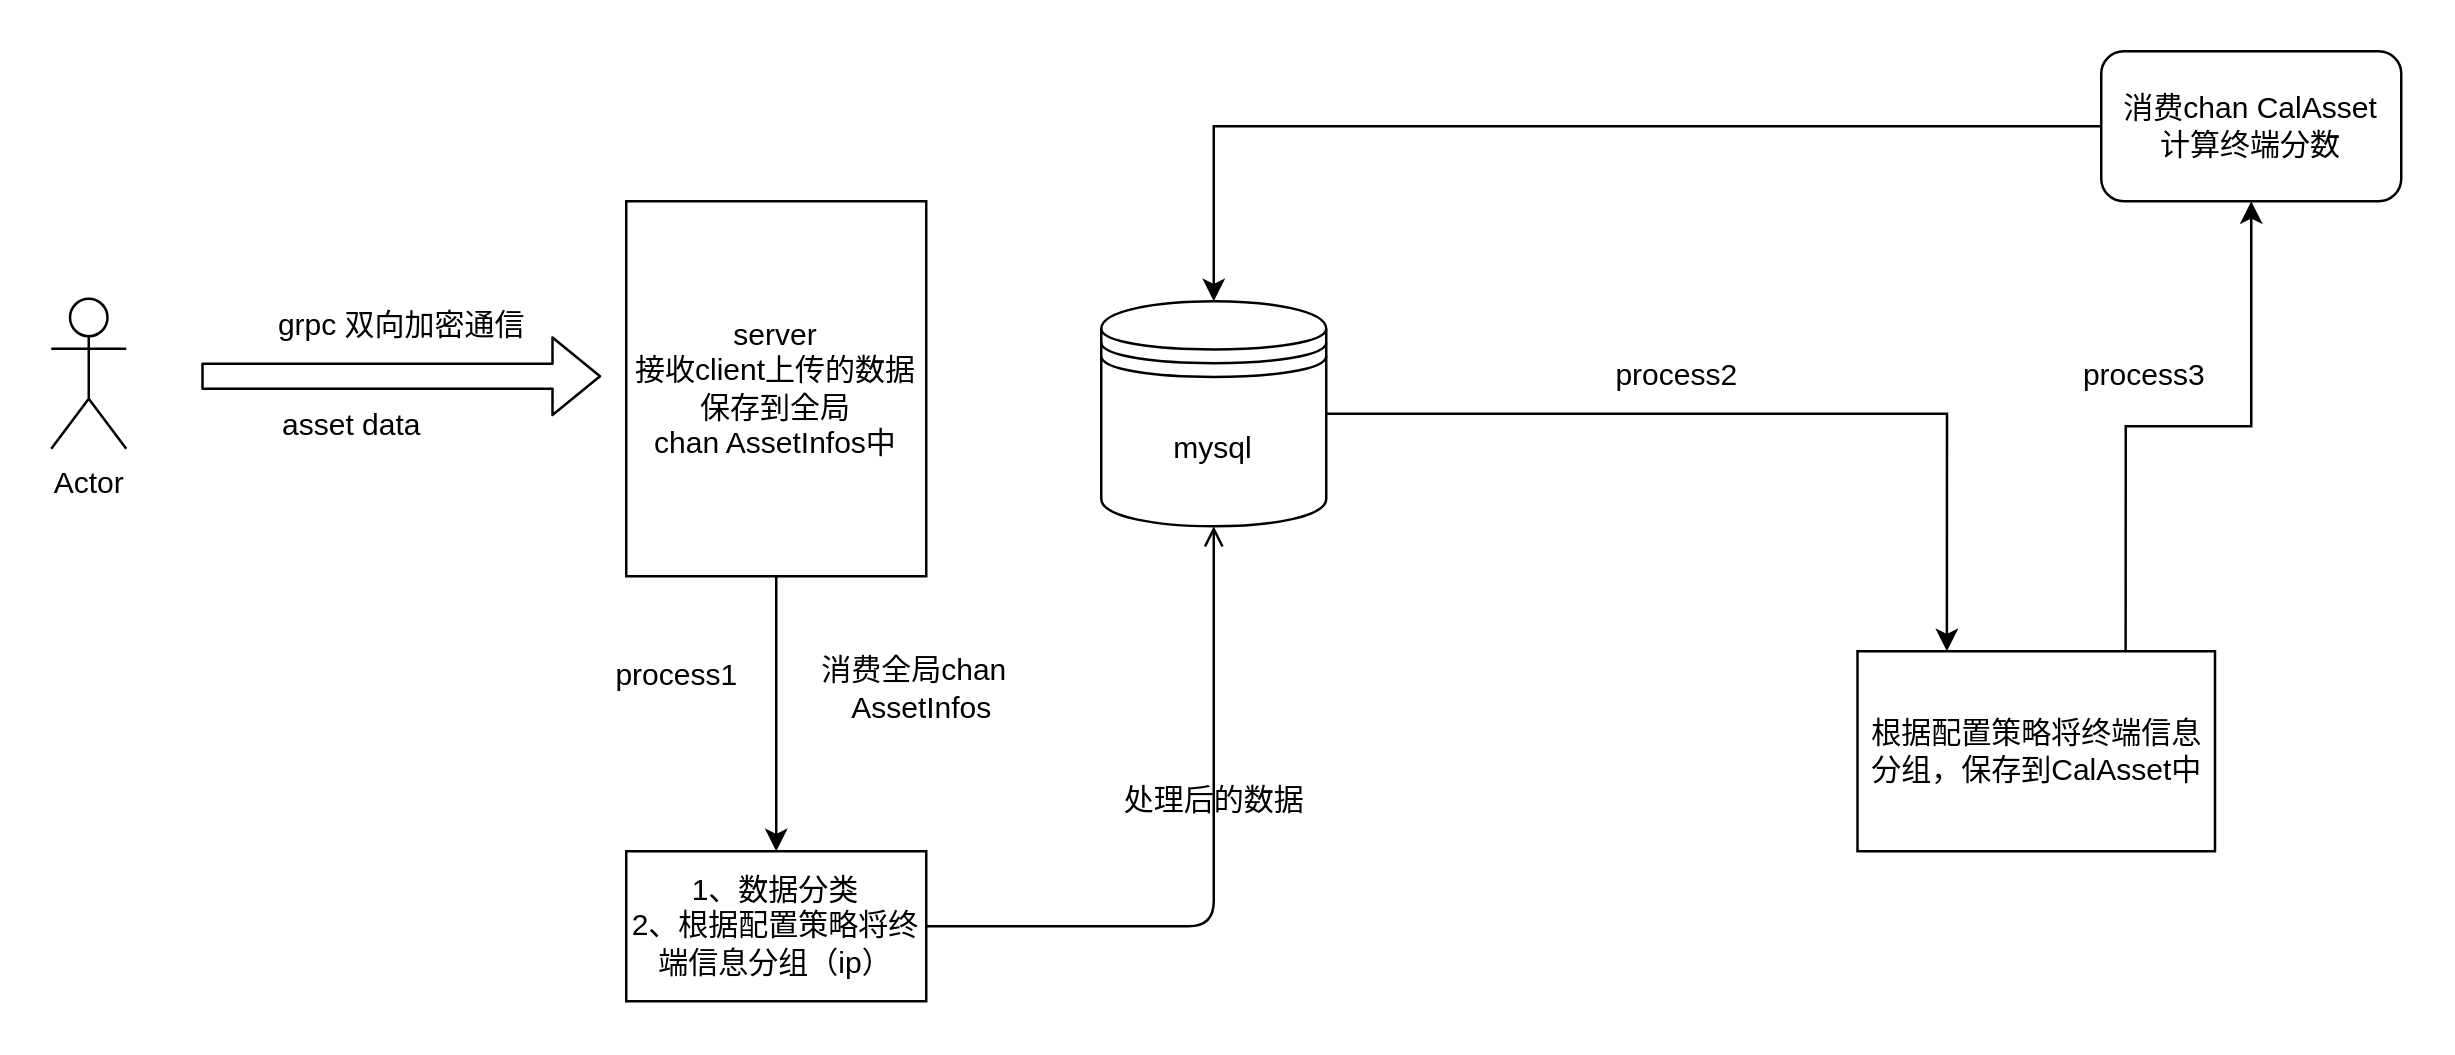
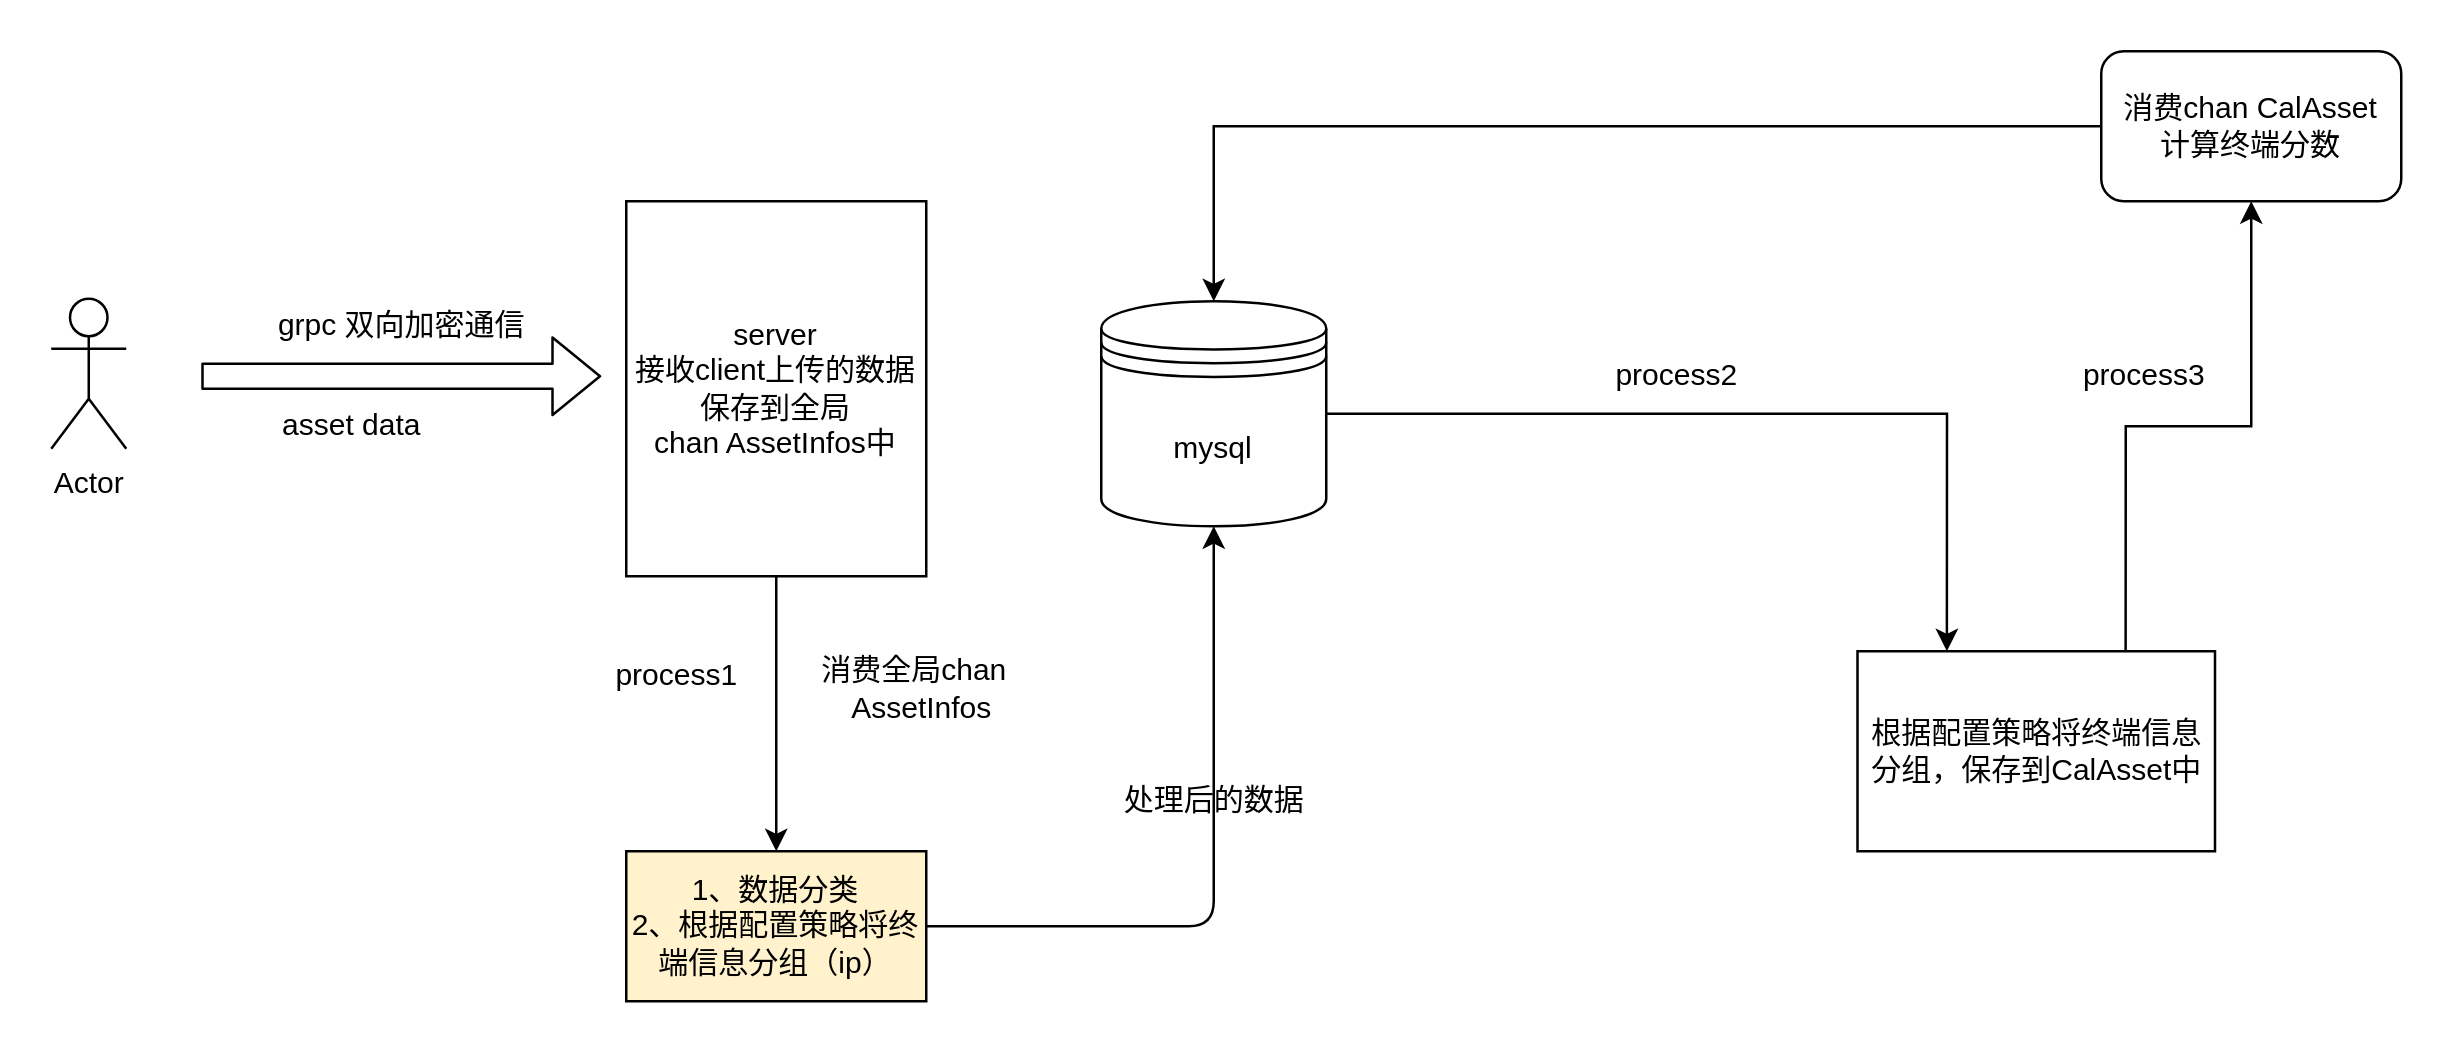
- <mxCell id="13" value="" style="endArrow=open;html=1;exitX=1;exitY=0.5;exitDx=0;exitDy=0;entryX=0.5;entryY=1;entryDx=0;entryDy=0;" edge="1" parent="1" source="10" target="12"><mxGeometry width="50" height="50" relative="1" as="geometry"><mxPoint x="407" y="305" as="sourcePoint" /><mxPoint x="457" y="255" as="targetPoint" /><Array as="points"><mxPoint x="485" y="370" /></Array></mxGeometry></mxCell>
+ <mxCell id="13" value="" style="endArrow=classic;html=1;exitX=1;exitY=0.5;exitDx=0;exitDy=0;entryX=0.5;entryY=1;entryDx=0;entryDy=0;" edge="1" parent="1" source="10" target="12"><mxGeometry width="50" height="50" relative="1" as="geometry"><mxPoint x="407" y="305" as="sourcePoint" /><mxPoint x="457" y="255" as="targetPoint" /><Array as="points"><mxPoint x="485" y="370" /></Array></mxGeometry></mxCell>
- <mxCell id="10" value="1、数据分类&lt;br&gt;2、根据配置策略将终端信息分组（ip）" style="rounded=0;whiteSpace=wrap;html=1;" vertex="1" parent="1"><mxGeometry x="250" y="340" width="120" height="60" as="geometry" /></mxCell>
+ <mxCell id="10" value="1、数据分类&lt;br&gt;2、根据配置策略将终端信息分组（ip）" style="rounded=0;whiteSpace=wrap;html=1;fillColor=#fff2cc;" vertex="1" parent="1"><mxGeometry x="250" y="340" width="120" height="60" as="geometry" /></mxCell>
